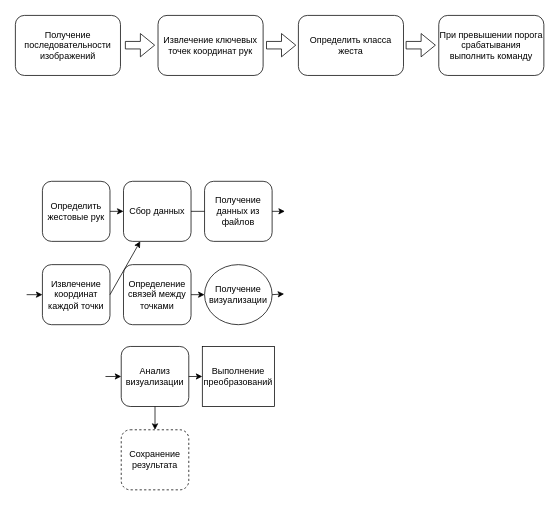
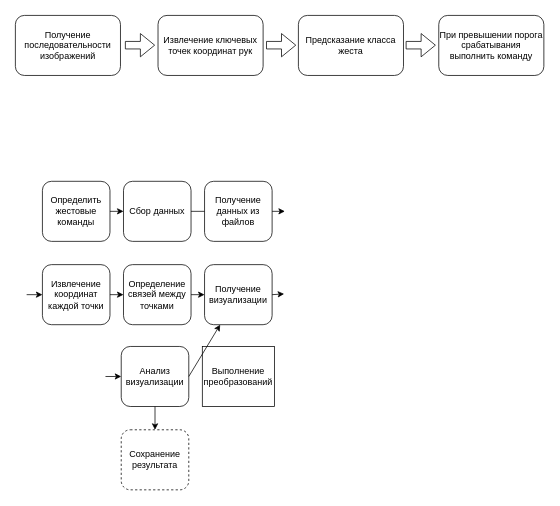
- <mxCell id="4" value="Определить класса жеста" style="rounded=1;whiteSpace=wrap;html=1;" vertex="1" parent="1"><mxGeometry x="397" y="20" width="140" height="80" as="geometry" /></mxCell>
+ <mxCell id="4" value="Предсказание класса жеста" style="rounded=1;whiteSpace=wrap;html=1;" vertex="1" parent="1"><mxGeometry x="397" y="20" width="140" height="80" as="geometry" /></mxCell>
- <mxCell id="9" value="Определить жестовые рук" style="rounded=1;whiteSpace=wrap;html=1;" vertex="1" parent="1"><mxGeometry x="56" y="241" width="90" height="80" as="geometry" /></mxCell>
+ <mxCell id="9" value="Определить жестовые команды" style="rounded=1;whiteSpace=wrap;html=1;" vertex="1" parent="1"><mxGeometry x="56" y="241" width="90" height="80" as="geometry" /></mxCell>
- <mxCell id="22" value="" style="endArrow=classic;html=1;rounded=0;exitX=1;exitY=0.5;exitDx=0;exitDy=0;" edge="1" parent="1" source="17" target="10"><mxGeometry width="50" height="50" relative="1" as="geometry"><mxPoint x="186" y="321" as="sourcePoint" /><mxPoint x="204" y="321" as="targetPoint" /></mxGeometry></mxCell>
+ <mxCell id="22" value="" style="endArrow=classic;html=1;rounded=0;entryX=0;entryY=0.5;entryDx=0;entryDy=0;exitX=1;exitY=0.5;exitDx=0;exitDy=0;" edge="1" parent="1" source="17" target="16"><mxGeometry width="50" height="50" relative="1" as="geometry"><mxPoint x="186" y="321" as="sourcePoint" /><mxPoint x="204" y="321" as="targetPoint" /></mxGeometry></mxCell>
- <mxCell id="15" value="Получение визуализации" style="ellipse;whiteSpace=wrap;html=1;" vertex="1" parent="1"><mxGeometry x="272" y="352" width="90" height="80" as="geometry" /></mxCell>
+ <mxCell id="15" value="Получение визуализации" style="rounded=1;whiteSpace=wrap;html=1;" vertex="1" parent="1"><mxGeometry x="272" y="352" width="90" height="80" as="geometry" /></mxCell>
- <mxCell id="26" value="" style="endArrow=classic;html=1;rounded=0;entryX=0;entryY=0.5;entryDx=0;entryDy=0;exitX=1;exitY=0.5;exitDx=0;exitDy=0;" edge="1" parent="1" source="14" target="13"><mxGeometry width="50" height="50" relative="1" as="geometry"><mxPoint x="119" y="526" as="sourcePoint" /><mxPoint x="137" y="526" as="targetPoint" /></mxGeometry></mxCell>
+ <mxCell id="26" value="" style="endArrow=classic;html=1;rounded=0;exitX=1;exitY=0.5;exitDx=0;exitDy=0;" edge="1" parent="1" source="14" target="15"><mxGeometry width="50" height="50" relative="1" as="geometry"><mxPoint x="119" y="526" as="sourcePoint" /><mxPoint x="137" y="526" as="targetPoint" /></mxGeometry></mxCell>
